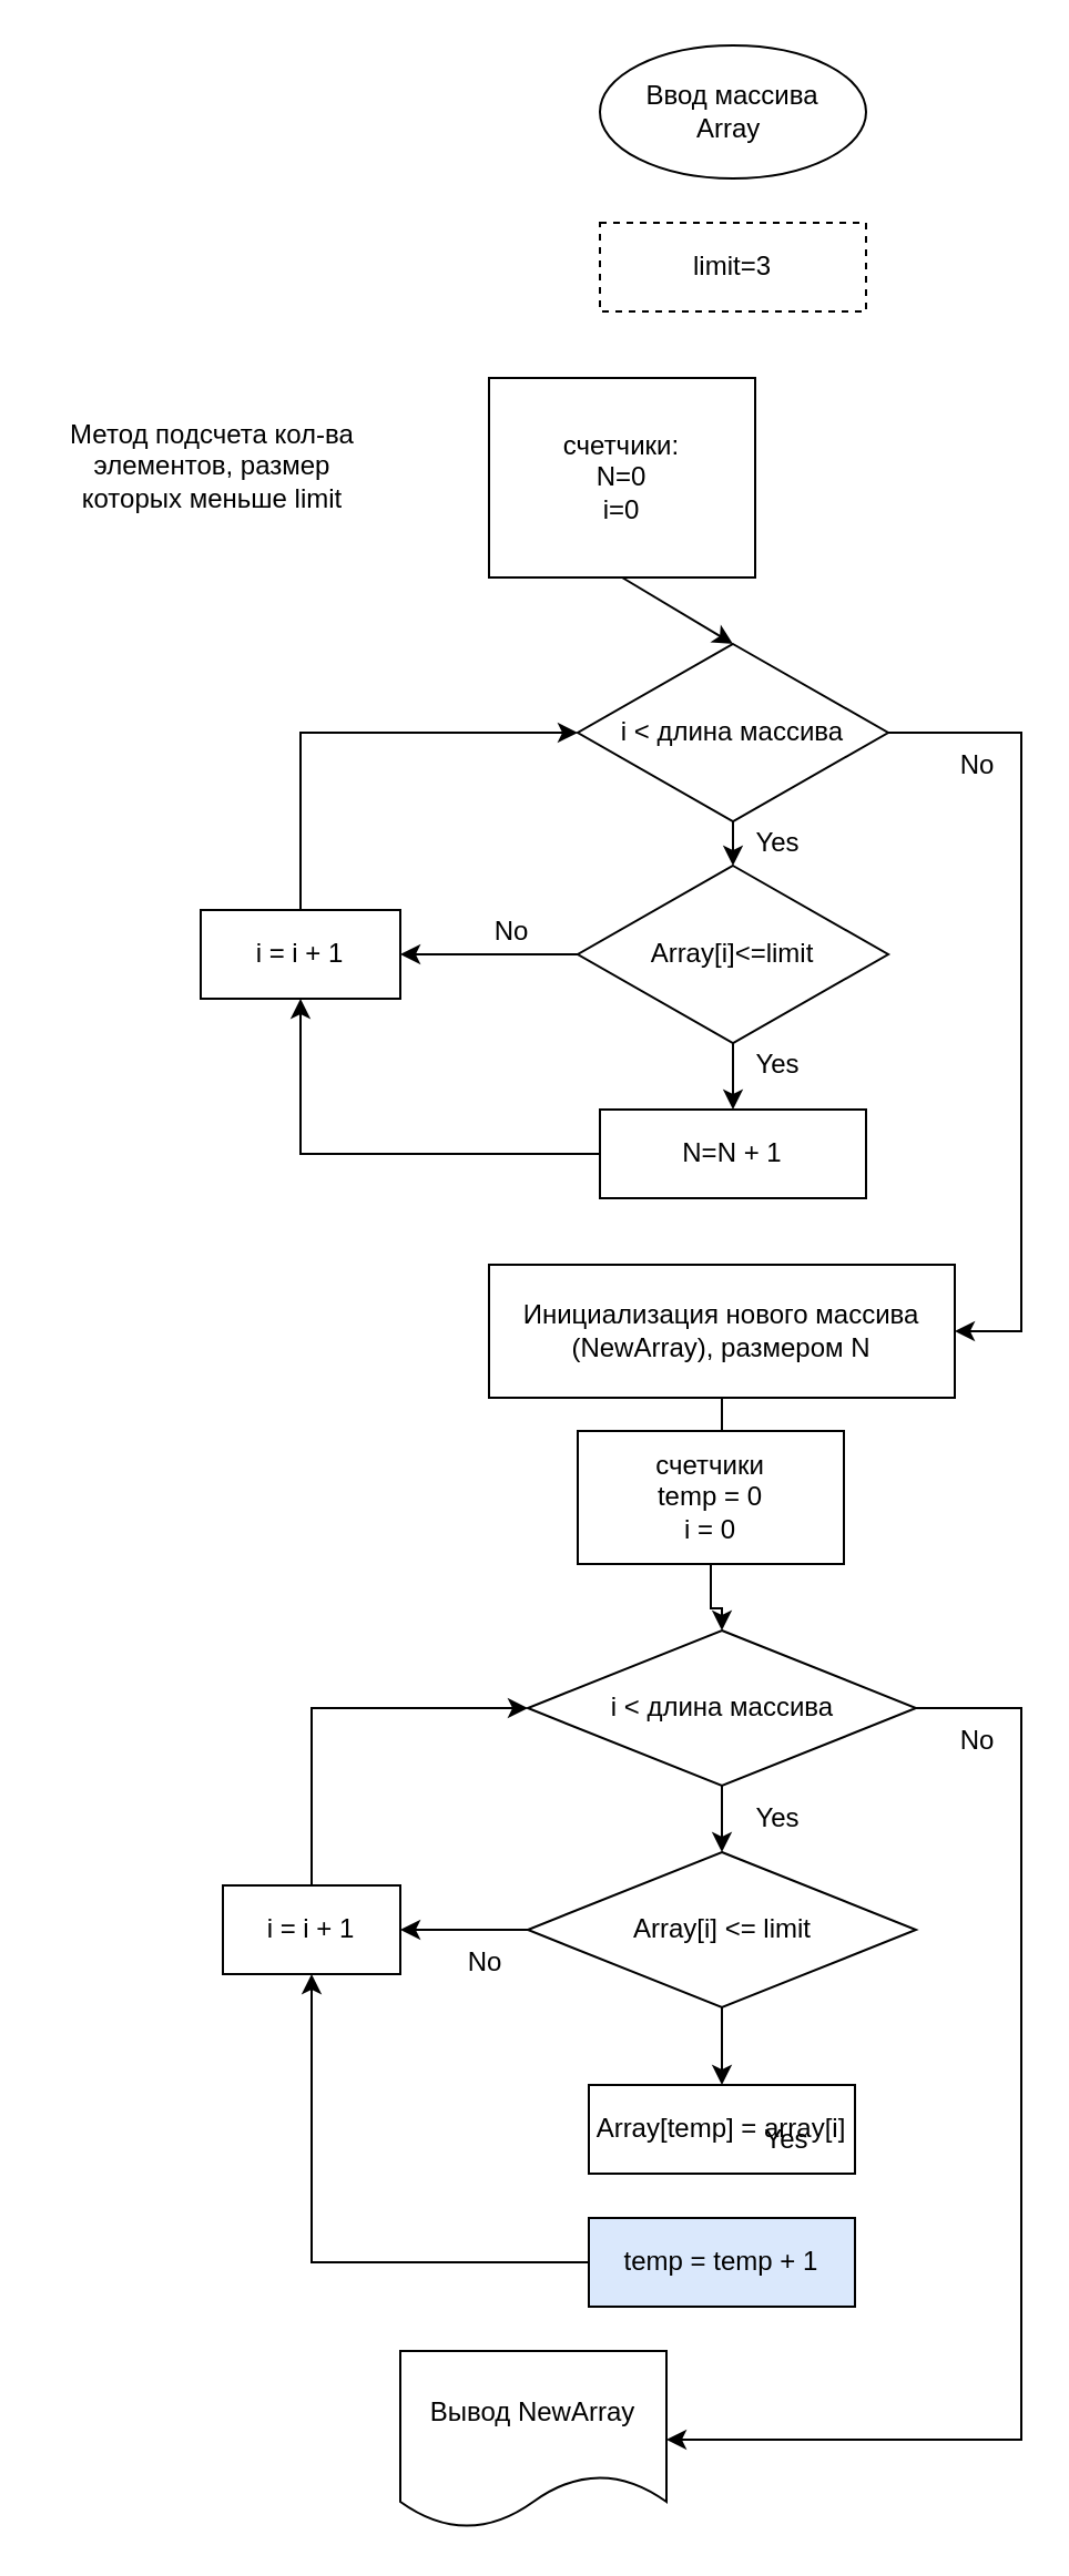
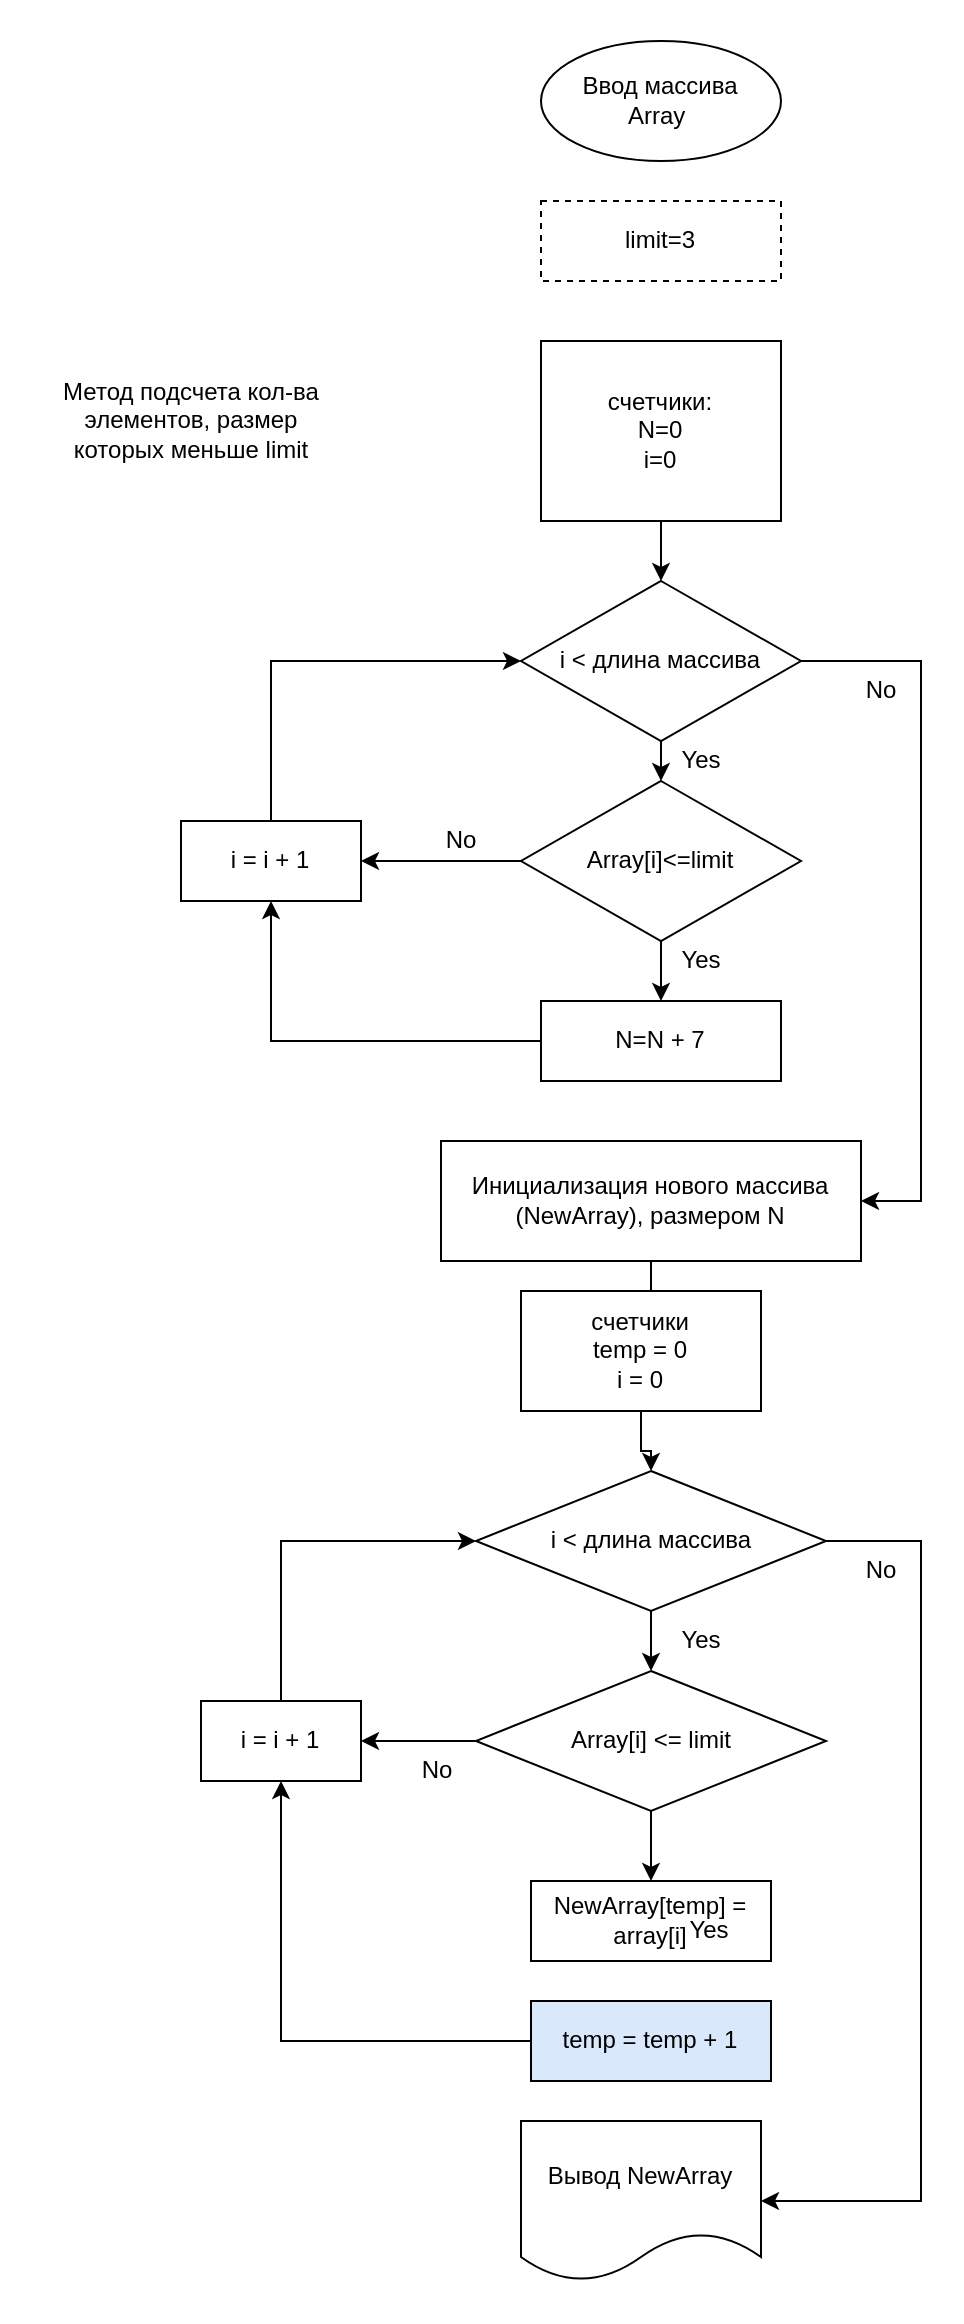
- <mxCell id="4" value="счетчики:&lt;br&gt;N=0&lt;br&gt;i=0" style="rounded=0;whiteSpace=wrap;html=1;" vertex="1" parent="1"><mxGeometry x="220" y="170" width="120" height="90" as="geometry" /></mxCell>
+ <mxCell id="4" value="счетчики:&lt;br&gt;N=0&lt;br&gt;i=0" style="rounded=0;whiteSpace=wrap;html=1;" vertex="1" parent="1"><mxGeometry x="270" y="170" width="120" height="90" as="geometry" /></mxCell>
- <mxCell id="10" value="N=N + 1" style="rounded=0;whiteSpace=wrap;html=1;" vertex="1" parent="1"><mxGeometry x="270" y="500" width="120" height="40" as="geometry" /></mxCell>
+ <mxCell id="10" value="N=N + 7" style="rounded=0;whiteSpace=wrap;html=1;" vertex="1" parent="1"><mxGeometry x="270" y="500" width="120" height="40" as="geometry" /></mxCell>
- <mxCell id="31" value="Array[temp] = array[i]" style="rounded=0;whiteSpace=wrap;html=1;" vertex="1" parent="1"><mxGeometry x="265" y="940" width="120" height="40" as="geometry" /></mxCell>
+ <mxCell id="31" value="NewArray[temp] = array[i]" style="rounded=0;whiteSpace=wrap;html=1;" vertex="1" parent="1"><mxGeometry x="265" y="940" width="120" height="40" as="geometry" /></mxCell>
- <mxCell id="34" value="Вывод NewArray" style="shape=document;whiteSpace=wrap;html=1;boundedLbl=1;" vertex="1" parent="1"><mxGeometry x="180" y="1060" width="120" height="80" as="geometry" /></mxCell>
+ <mxCell id="34" value="Вывод NewArray" style="shape=document;whiteSpace=wrap;html=1;boundedLbl=1;" vertex="1" parent="1"><mxGeometry x="260" y="1060" width="120" height="80" as="geometry" /></mxCell>
